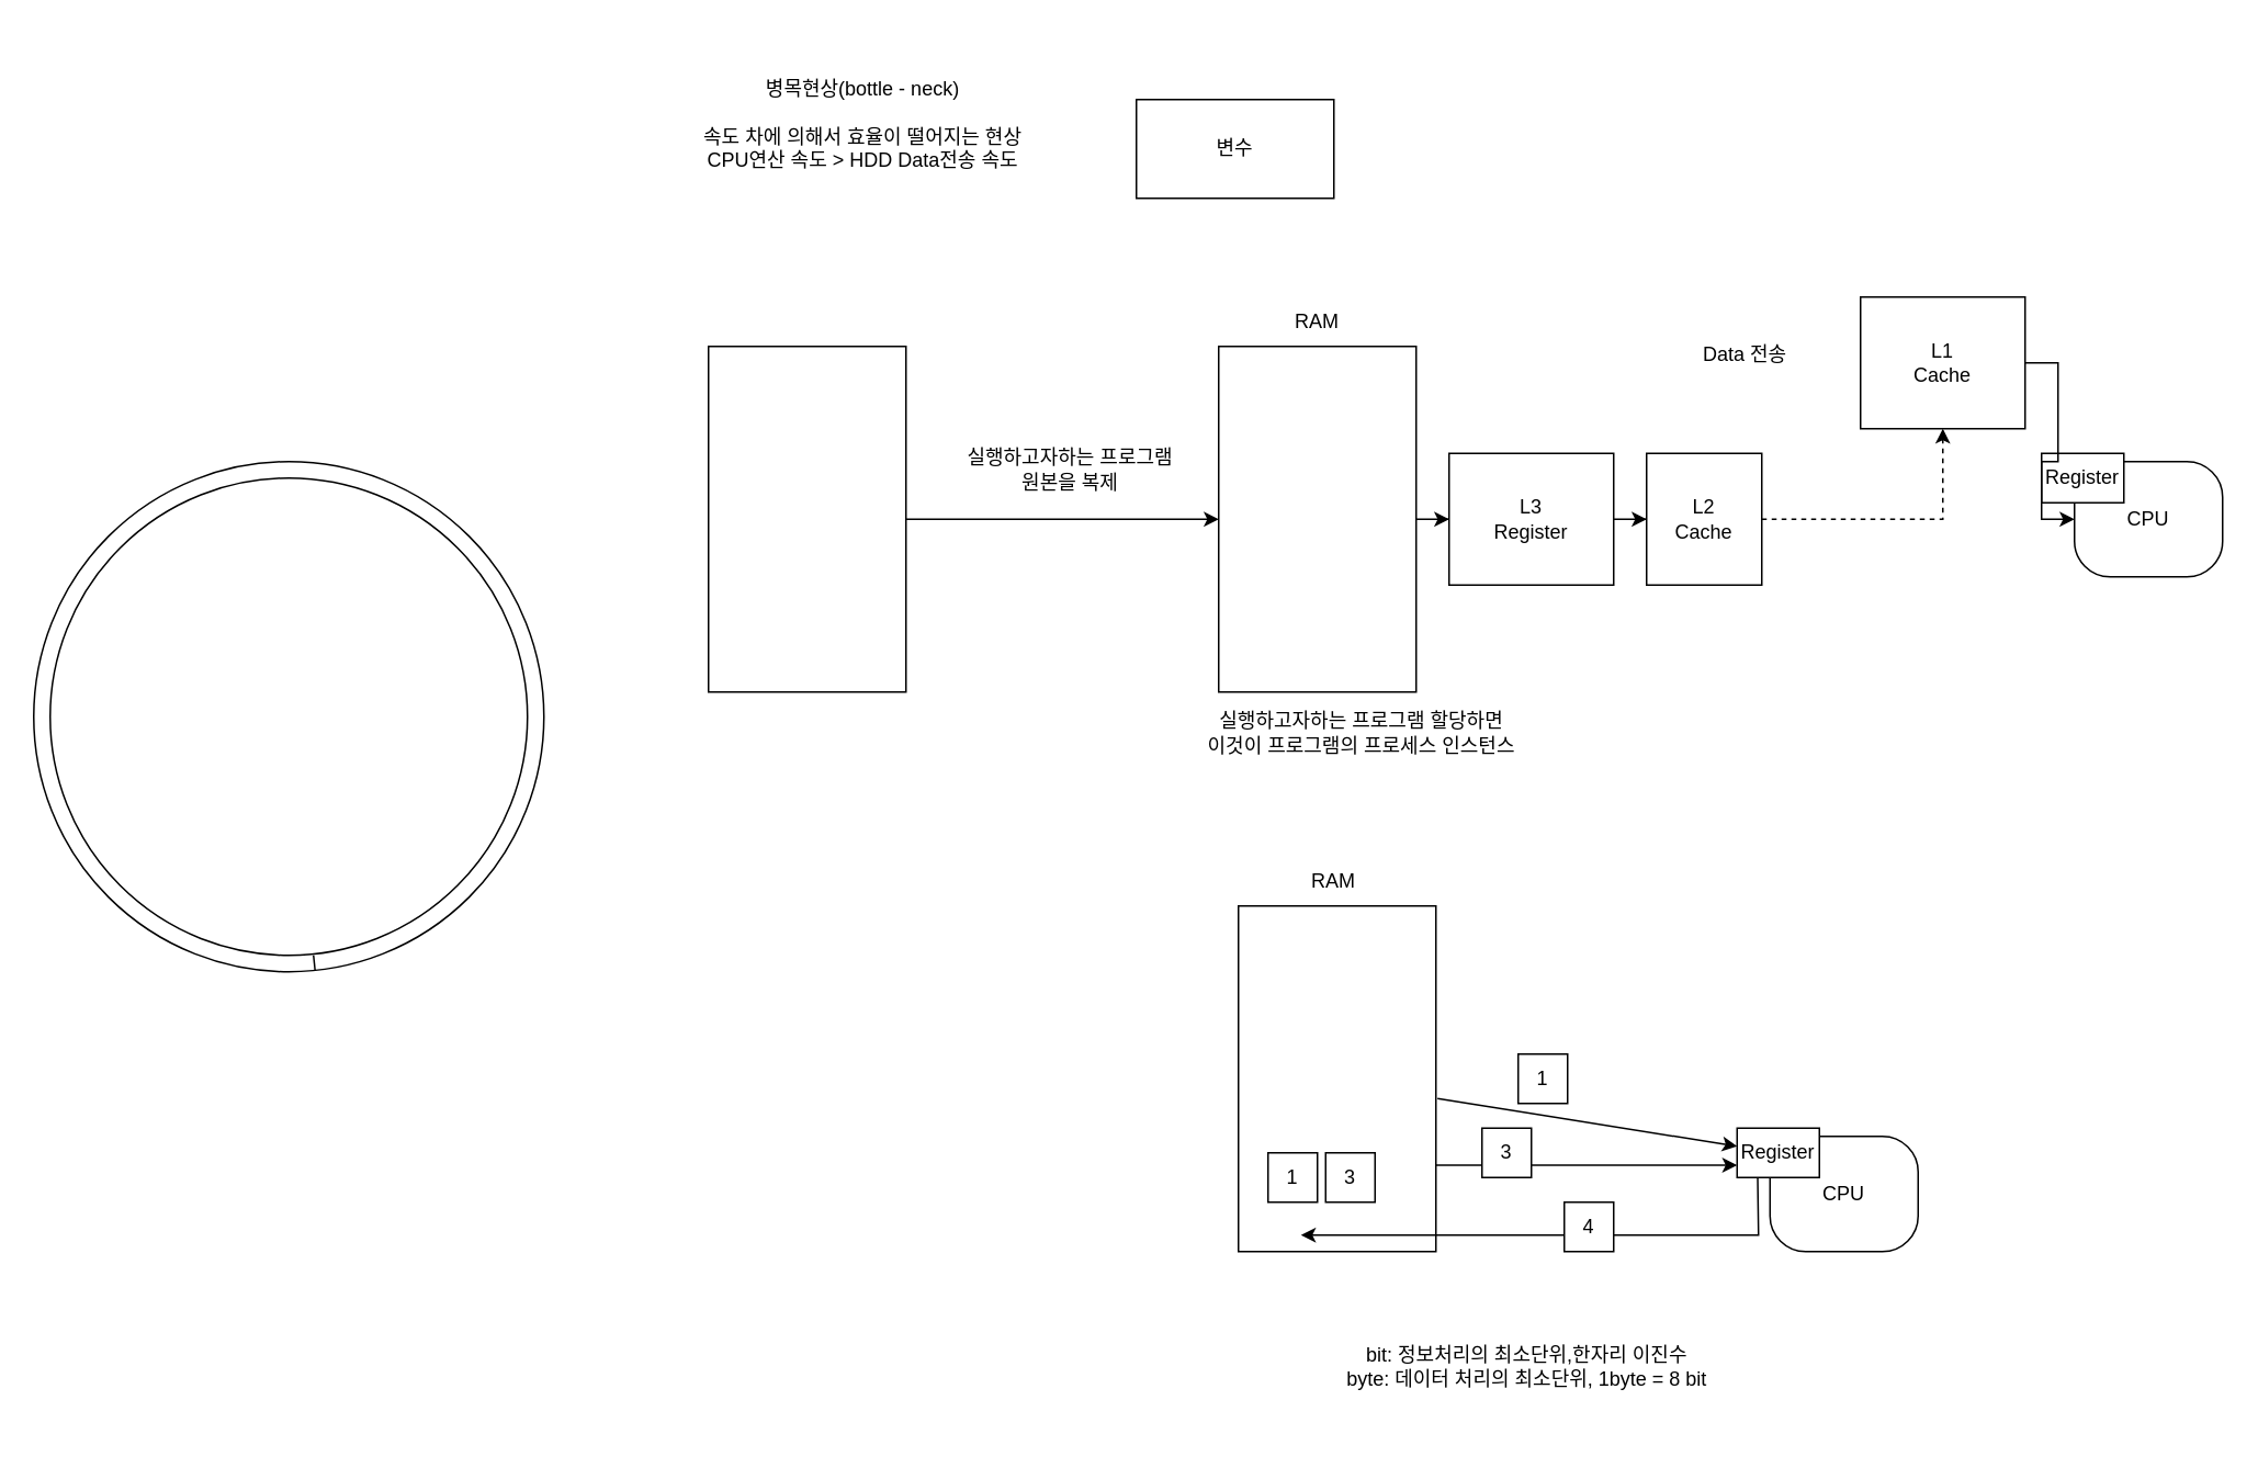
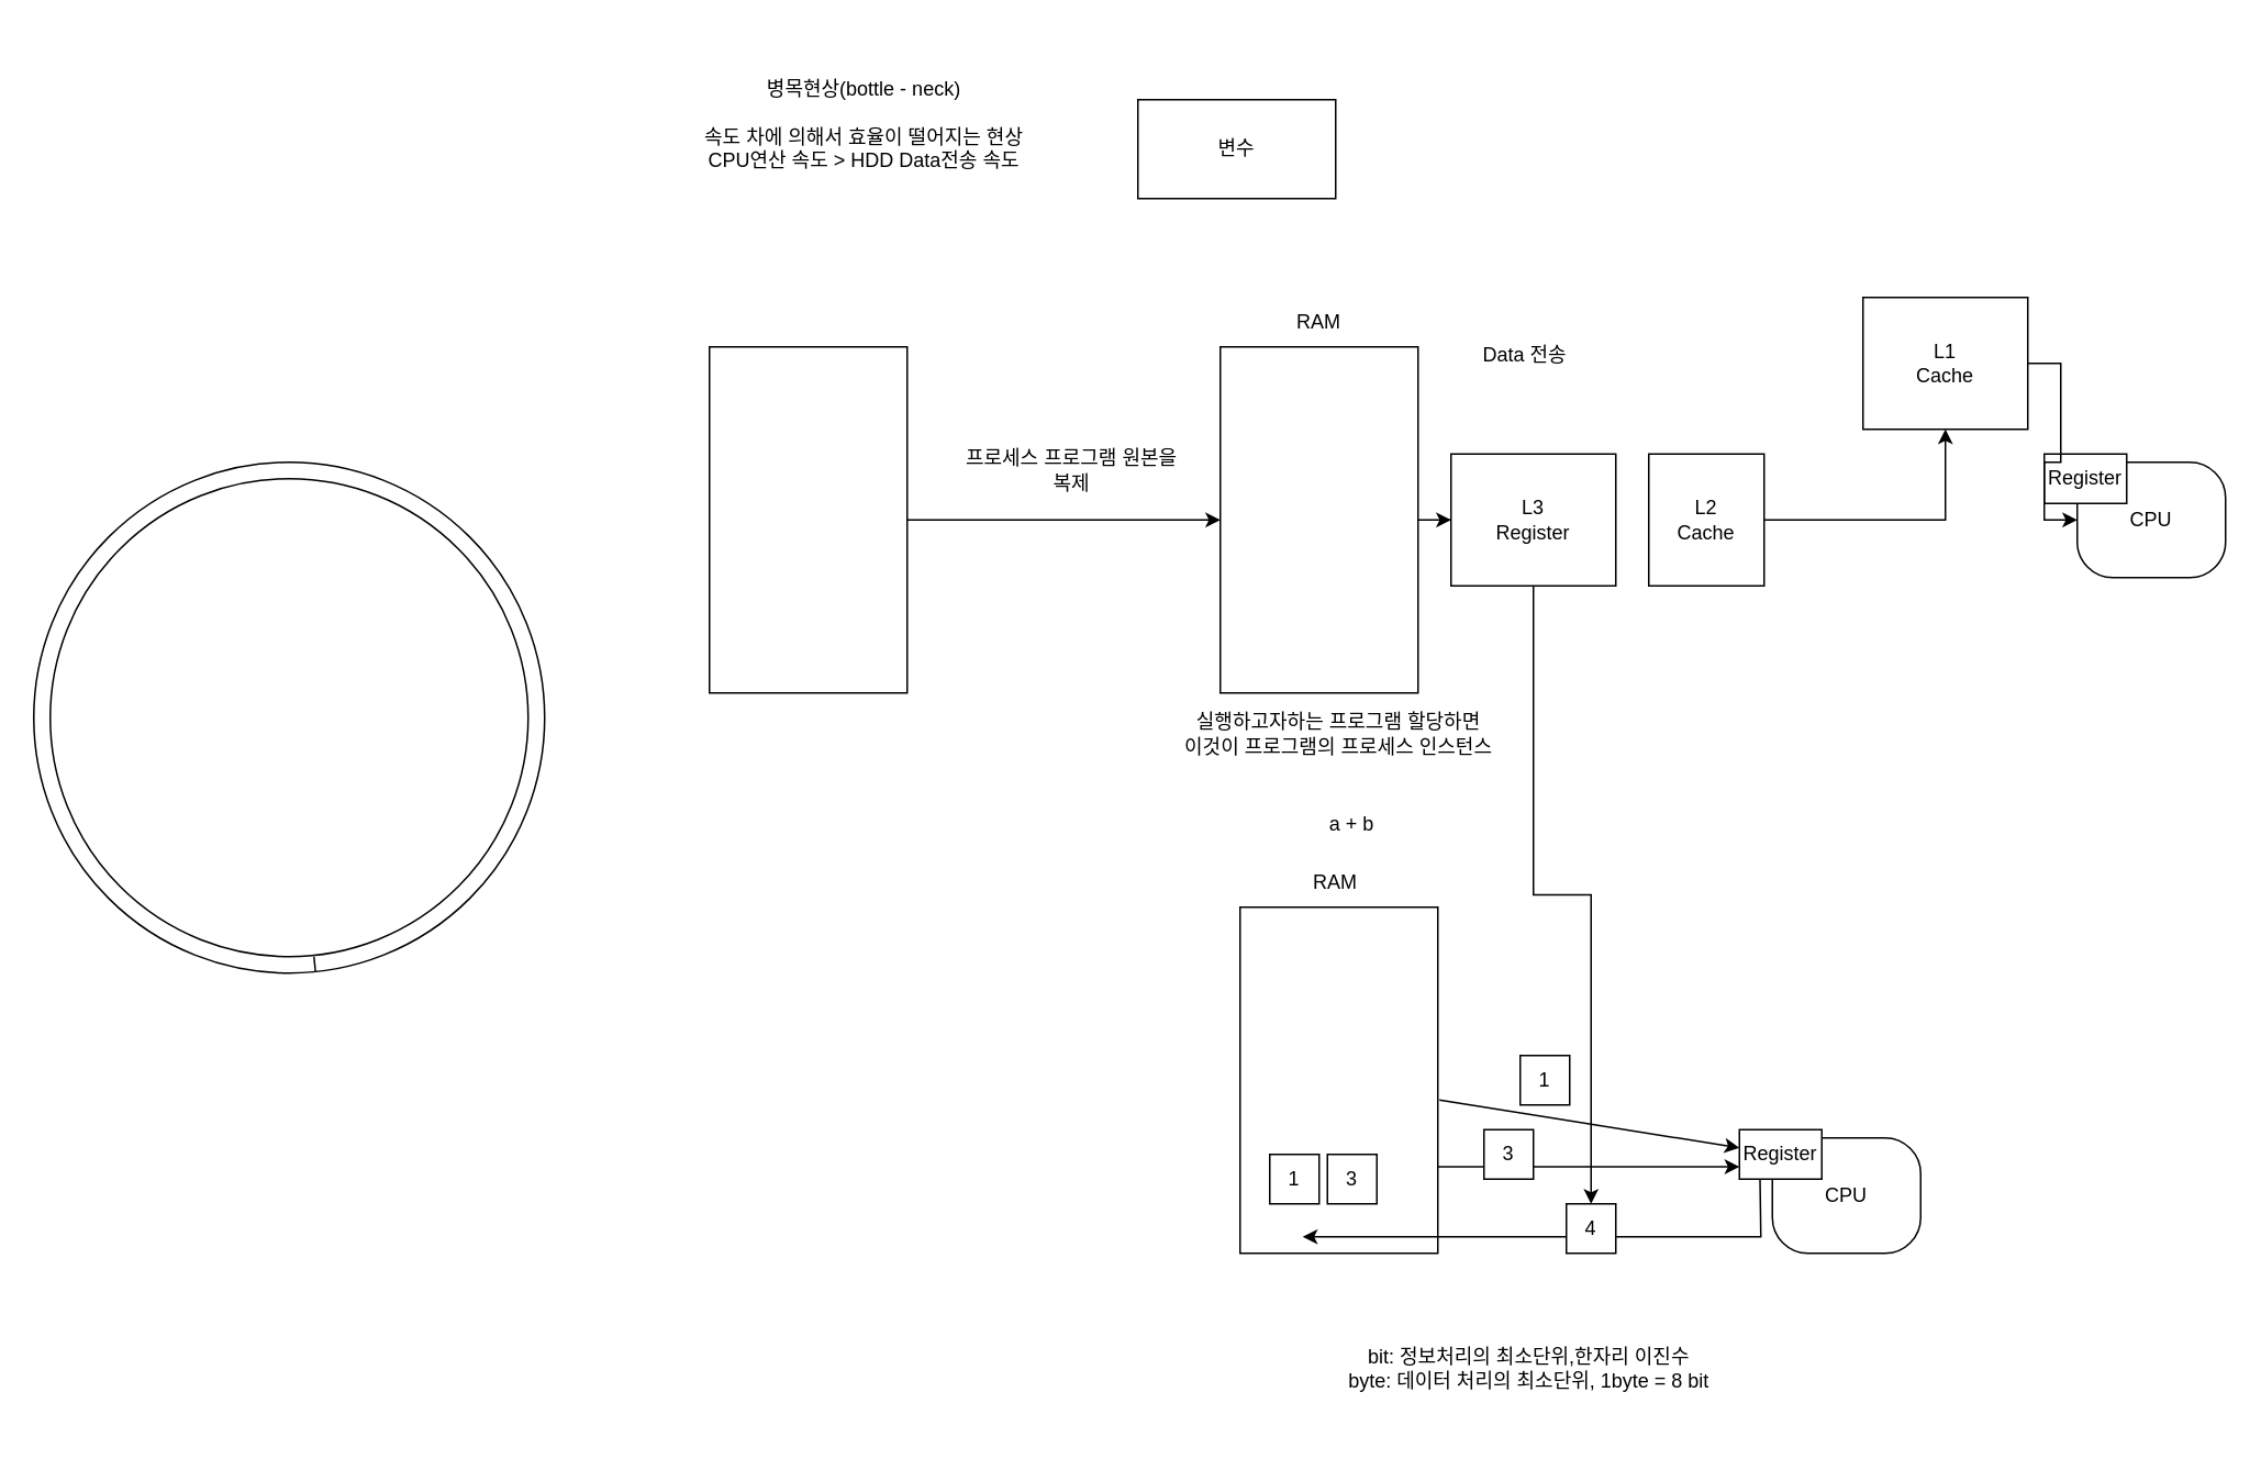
- <mxCell id="11" value="Data 전송" style="text;html=1;strokeColor=none;fillColor=none;align=center;verticalAlign=middle;whiteSpace=wrap;rounded=0;" vertex="1" parent="1"><mxGeometry x="1020" y="200" width="80" height="30" as="geometry" /></mxCell>
+ <mxCell id="11" value="Data 전송" style="text;html=1;strokeColor=none;fillColor=none;align=center;verticalAlign=middle;whiteSpace=wrap;rounded=0;" vertex="1" parent="1"><mxGeometry x="885" y="200" width="80" height="30" as="geometry" /></mxCell>
- <mxCell id="15" value="실행하고자하는 프로그램 원본을 복제" style="text;html=1;strokeColor=none;fillColor=none;align=center;verticalAlign=middle;whiteSpace=wrap;rounded=0;" vertex="1" parent="1"><mxGeometry x="580" y="270" width="140" height="30" as="geometry" /></mxCell>
+ <mxCell id="15" value="프로세스 프로그램 원본을 복제" style="text;html=1;strokeColor=none;fillColor=none;align=center;verticalAlign=middle;whiteSpace=wrap;rounded=0;" vertex="1" parent="1"><mxGeometry x="580" y="270" width="140" height="30" as="geometry" /></mxCell>
- <mxCell id="17" value="" style="edgeStyle=orthogonalEdgeStyle;rounded=0;orthogonalLoop=1;jettySize=auto;html=1;" edge="1" parent="1" source="18" target="20"><mxGeometry relative="1" as="geometry" /></mxCell>
+ <mxCell id="17" value="" style="edgeStyle=orthogonalEdgeStyle;rounded=0;orthogonalLoop=1;jettySize=auto;html=1;" edge="1" parent="1" source="18" target="33"><mxGeometry relative="1" as="geometry" /></mxCell>
- <mxCell id="19" value="" style="edgeStyle=orthogonalEdgeStyle;rounded=0;orthogonalLoop=1;jettySize=auto;html=1;dashed=1;" edge="1" parent="1" source="20" target="22"><mxGeometry relative="1" as="geometry" /></mxCell>
+ <mxCell id="19" value="" style="edgeStyle=orthogonalEdgeStyle;rounded=0;orthogonalLoop=1;jettySize=auto;html=1;" edge="1" parent="1" source="20" target="22"><mxGeometry relative="1" as="geometry" /></mxCell>
- <mxCell id="16" value="실행하고자하는 프로그램 할당하면&lt;br&gt;이것이 프로그램의 프로세스 인스턴스" style="text;html=1;strokeColor=none;fillColor=none;align=center;verticalAlign=middle;whiteSpace=wrap;rounded=0;" vertex="1" parent="1"><mxGeometry x="717" y="430" width="220" height="30" as="geometry" /></mxCell>
+ <mxCell id="16" value="실행하고자하는 프로그램 할당하면&lt;br&gt;이것이 프로그램의 프로세스 인스턴스" style="text;html=1;strokeColor=none;fillColor=none;align=center;verticalAlign=middle;whiteSpace=wrap;rounded=0;" vertex="1" parent="1"><mxGeometry x="702" y="430" width="220" height="30" as="geometry" /></mxCell>
+ <mxCell id="23" value="a + b" style="text;html=1;strokeColor=none;fillColor=none;align=center;verticalAlign=middle;whiteSpace=wrap;rounded=0;" vertex="1" parent="1"><mxGeometry x="780" y="490" width="80" height="20" as="geometry" /></mxCell>
